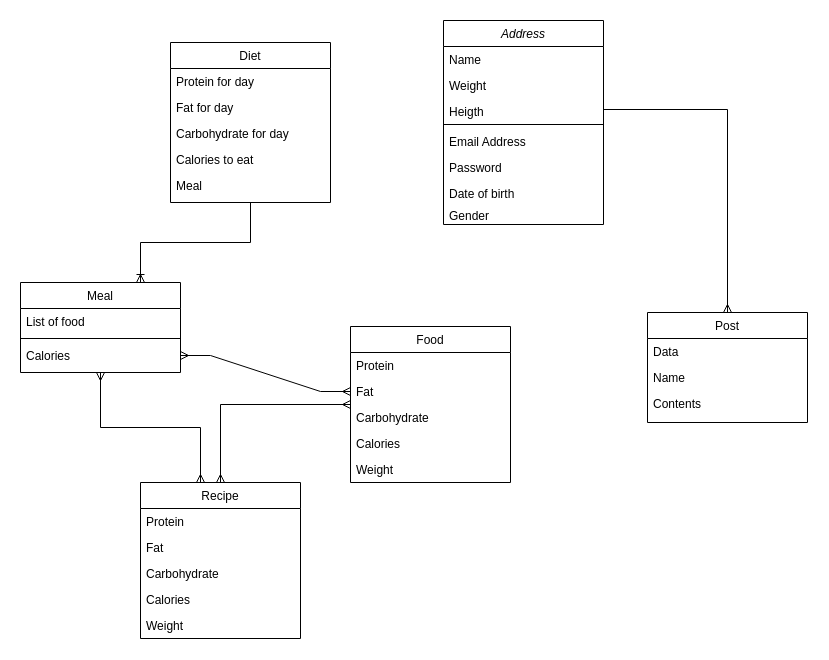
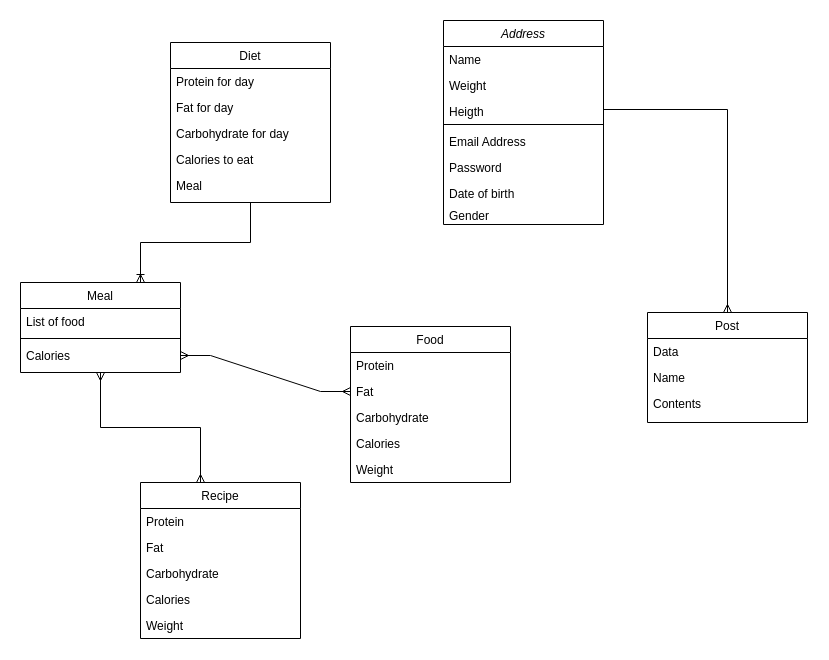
- <mxCell id="39" value="" style="edgeStyle=orthogonalEdgeStyle;fontSize=12;html=1;endArrow=ERmany;rounded=0;exitX=0.5;exitY=0;exitDx=0;exitDy=0;startArrow=ERmany;startFill=0;" parent="1" source="33" target="15" edge="1"><mxGeometry width="100" height="100" relative="1" as="geometry"><mxPoint x="190" y="365" as="sourcePoint" /><mxPoint x="293" y="457" as="targetPoint" /></mxGeometry></mxCell>
